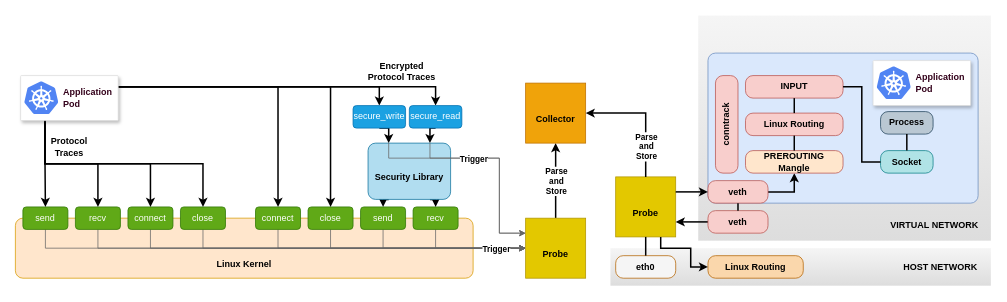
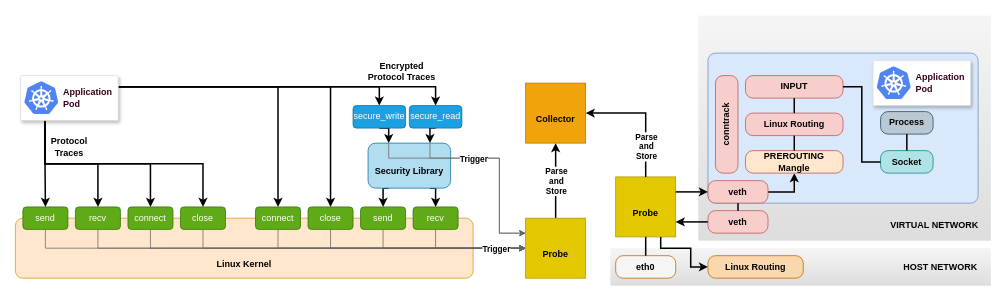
- <mxCell id="37" value="&lt;br&gt;&lt;div&gt;&lt;b&gt;Security Library&lt;/b&gt;&lt;/div&gt;" style="rounded=1;whiteSpace=wrap;html=1;absoluteArcSize=1;fillColor=#b1ddf0;strokeColor=#10739e;" vertex="1" parent="1"><mxGeometry x="490" y="190" width="110" height="75" as="geometry" /></mxCell>
+ <mxCell id="37" value="&lt;br&gt;&lt;div&gt;&lt;b&gt;Security Library&lt;/b&gt;&lt;/div&gt;" style="rounded=1;whiteSpace=wrap;html=1;absoluteArcSize=1;fillColor=#b1ddf0;strokeColor=#10739e;" vertex="1" parent="1"><mxGeometry x="490" y="190" width="110" height="60" as="geometry" /></mxCell>
